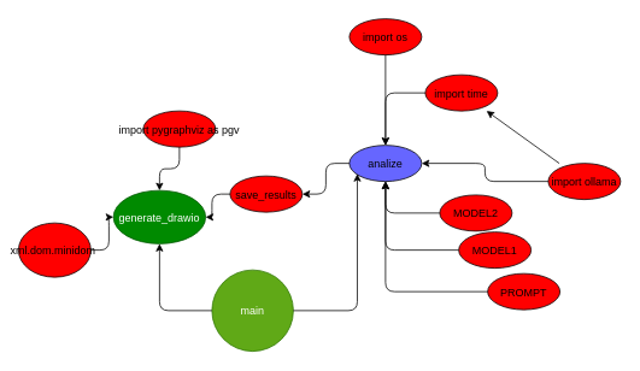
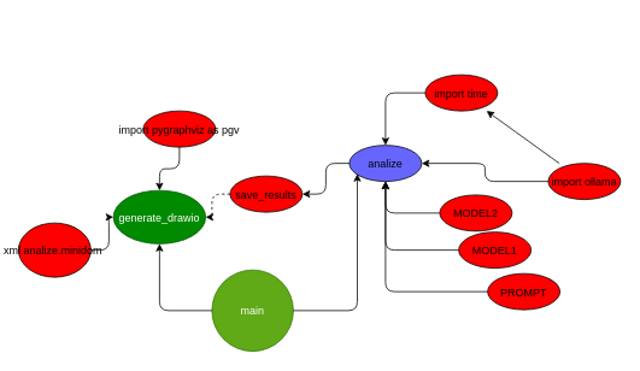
- <mxCell id="2" value="import os" style="shape=ellipse;fillColor=#FF0000;strokeColor=#000000;rounded=1;" parent="1" vertex="1"><mxGeometry x="386" y="20" width="80" height="40" as="geometry" /></mxCell>
- <mxCell id="15" value="" style="edgeStyle=orthogonalEdgeStyle;rounded=1;orthogonalLoop=1;jettySize=auto;html=1;strokeColor=#000000;" parent="1" source="2" target="3" edge="1"><mxGeometry relative="1" as="geometry" /></mxCell>
- <mxCell id="24" value="" style="edgeStyle=orthogonalEdgeStyle;rounded=1;orthogonalLoop=1;jettySize=auto;html=1;strokeColor=#000000;" parent="1" source="13" target="8" edge="1"><mxGeometry relative="1" as="geometry" /></mxCell>
+ <mxCell id="24" value="" style="edgeStyle=orthogonalEdgeStyle;rounded=1;orthogonalLoop=1;jettySize=auto;html=1;strokeColor=#000000;dashed=1;" parent="1" source="13" target="8" edge="1"><mxGeometry relative="1" as="geometry" /></mxCell>
- <mxCell id="9" value="xml.dom.minidom " style="shape=ellipse;fillColor=#FF0000;strokeColor=#000000;rounded=1;" parent="1" vertex="1"><mxGeometry x="20" y="246" width="80" height="60" as="geometry" /></mxCell>
+ <mxCell id="9" value="xml.analize.minidom " style="shape=ellipse;fillColor=#FF0000;strokeColor=#000000;rounded=1;" parent="1" vertex="1"><mxGeometry x="20" y="246" width="80" height="60" as="geometry" /></mxCell>
